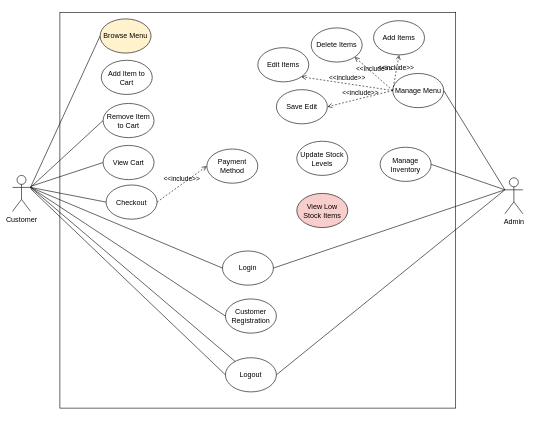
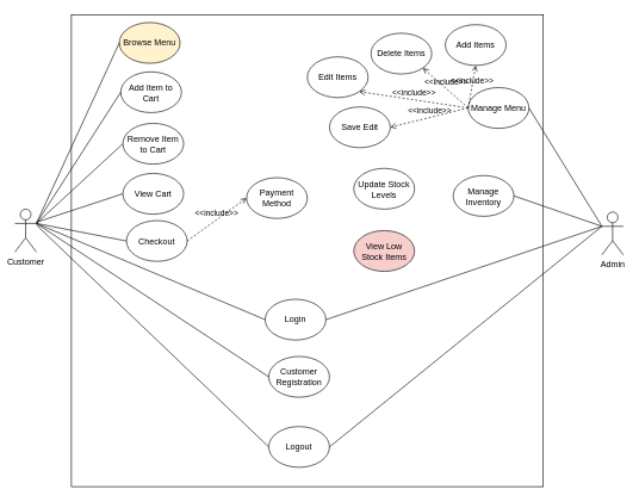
- <mxCell id="12" value="" style="endArrow=none;html=1;rounded=0;exitX=1;exitY=0.333;exitDx=0;exitDy=0;exitPerimeter=0;" parent="1" source="3" target="9" edge="1"><mxGeometry width="50" height="50" relative="1" as="geometry"><mxPoint x="532" y="326" as="sourcePoint" /><mxPoint x="582" y="276" as="targetPoint" /></mxGeometry></mxCell>
+ <mxCell id="12" value="" style="endArrow=none;html=1;rounded=0;exitX=1;exitY=0.333;exitDx=0;exitDy=0;exitPerimeter=0;entryX=0;entryY=0.5;entryDx=0;entryDy=0;" parent="1" source="3" target="7" edge="1"><mxGeometry width="50" height="50" relative="1" as="geometry"><mxPoint x="532" y="326" as="sourcePoint" /><mxPoint x="582" y="276" as="targetPoint" /></mxGeometry></mxCell>
